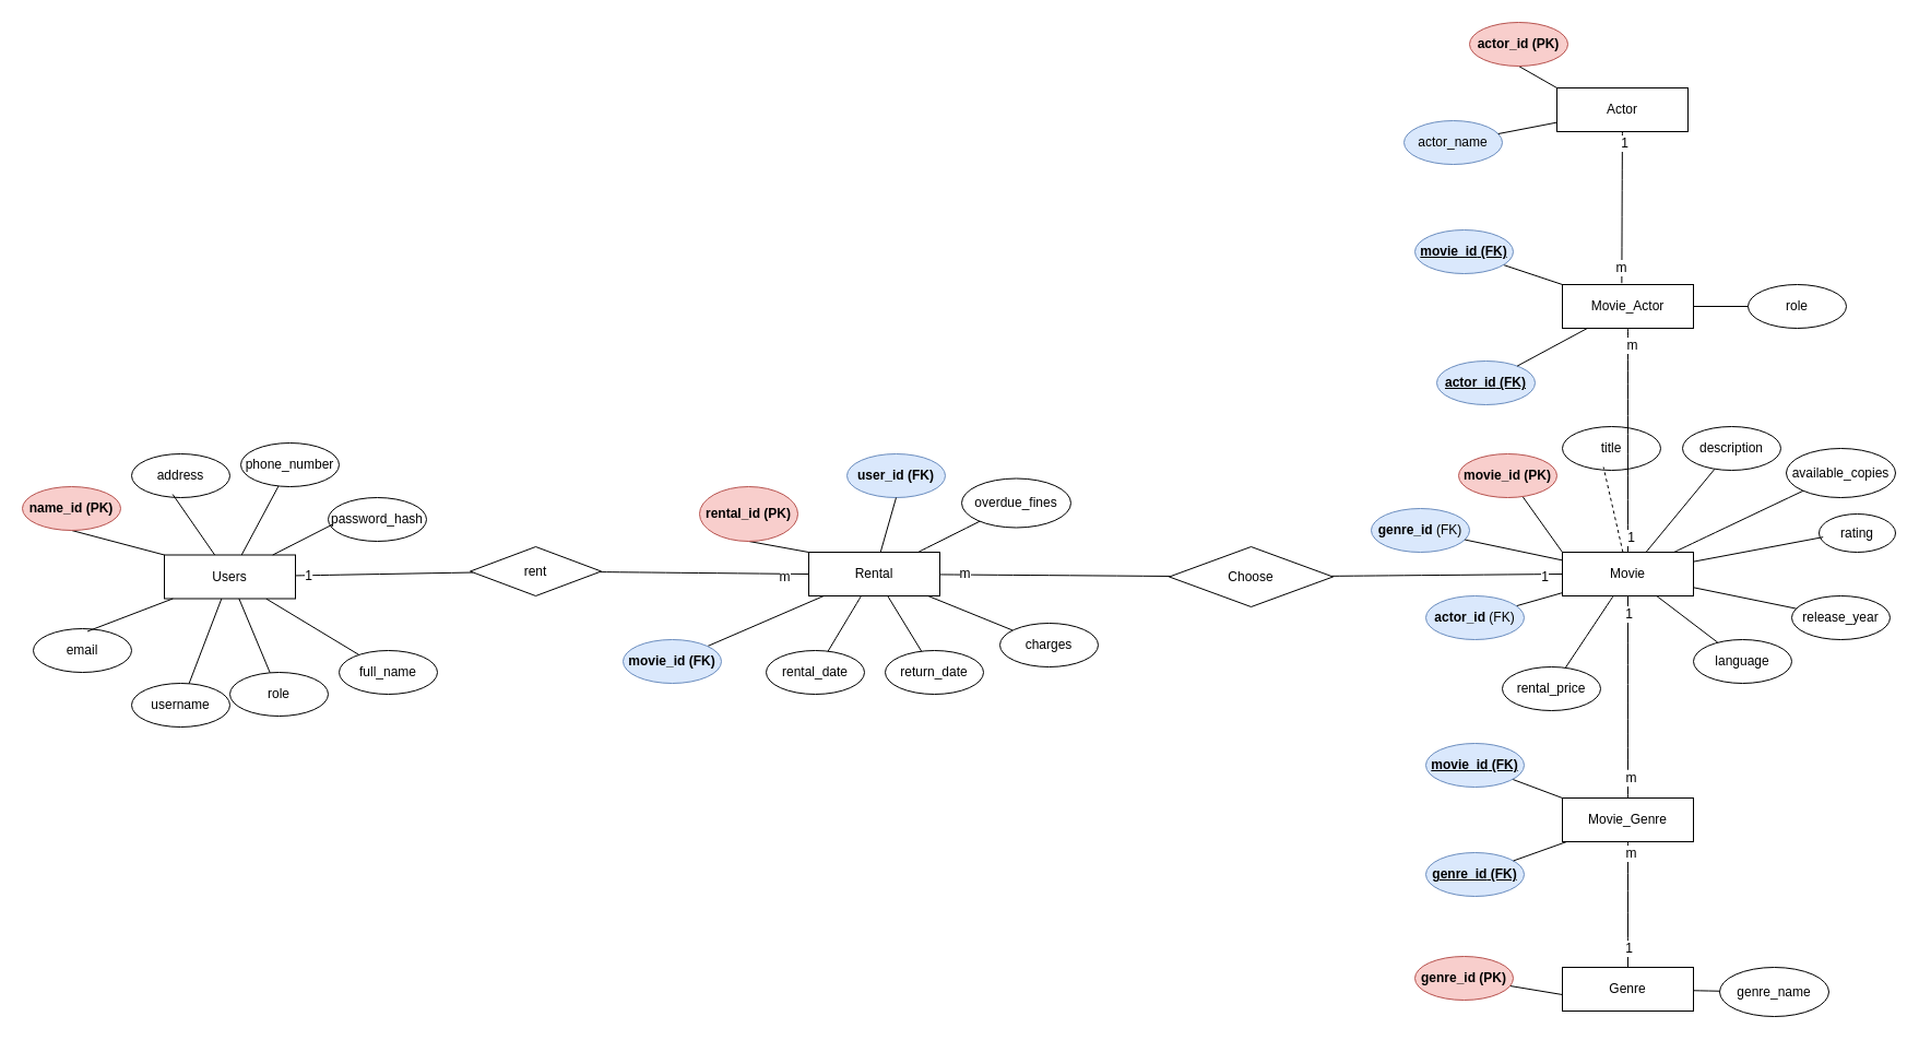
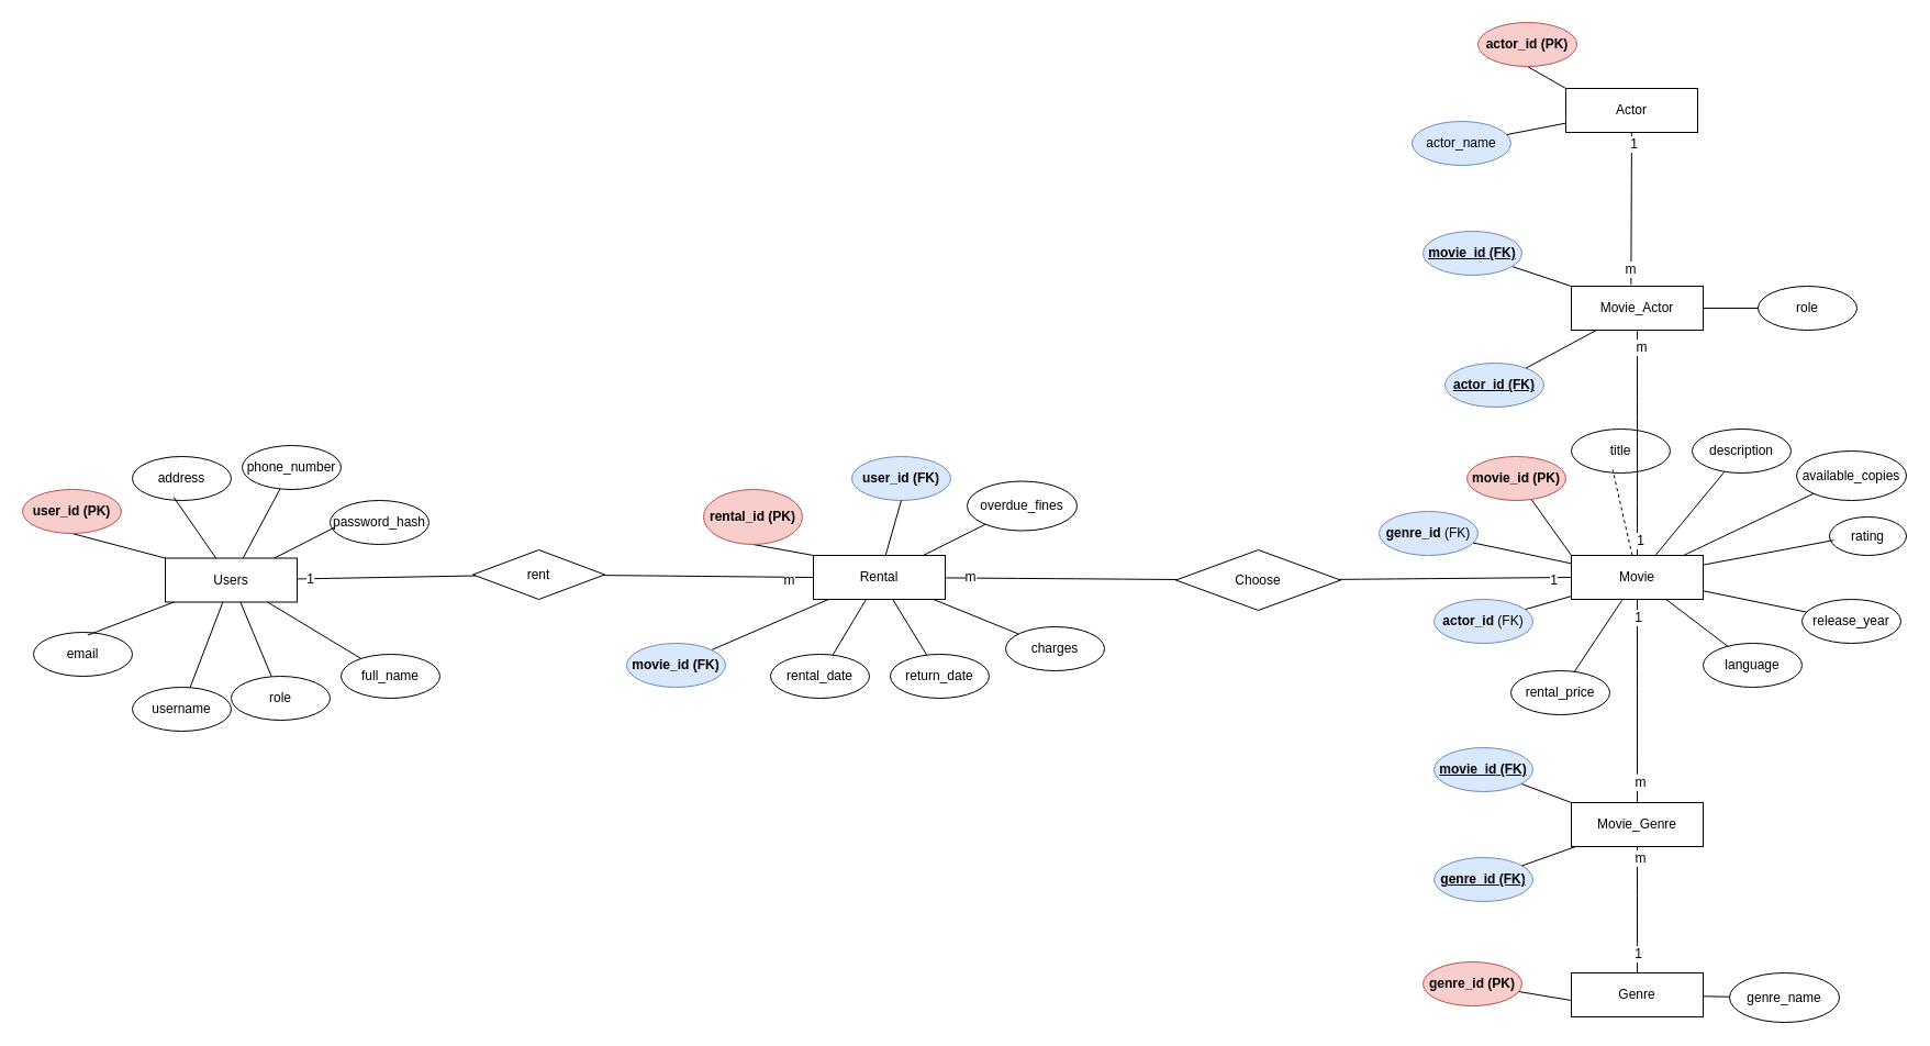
- <mxCell id="16" value="&lt;strong&gt;name_id&lt;/strong&gt; (PK)" style="ellipse;whiteSpace=wrap;html=1;fillColor=#f8cecc;strokeColor=#b85450;fontStyle=1" vertex="1" parent="1"><mxGeometry x="20" y="445" width="90" height="40" as="geometry" /></mxCell>
+ <mxCell id="16" value="&lt;strong&gt;user_id&lt;/strong&gt; (PK)" style="ellipse;whiteSpace=wrap;html=1;fillColor=#f8cecc;strokeColor=#b85450;fontStyle=1" vertex="1" parent="1"><mxGeometry x="20" y="445" width="90" height="40" as="geometry" /></mxCell>
